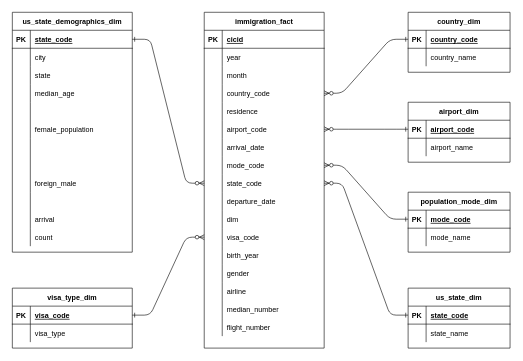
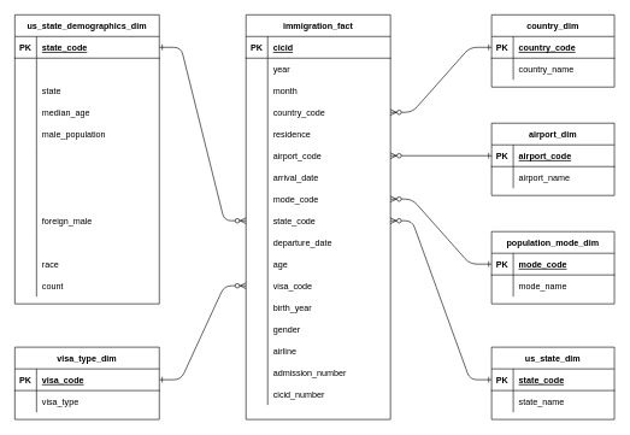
- <mxCell id="69" value="city" style="shape=partialRectangle;overflow=hidden;connectable=0;fillColor=none;top=0;left=0;bottom=0;right=0;align=left;spacingLeft=6;" parent="67" vertex="1"><mxGeometry x="30" width="170" height="30" as="geometry" /></mxCell>
+ <mxCell id="78" value="male_population" style="shape=partialRectangle;overflow=hidden;connectable=0;fillColor=none;top=0;left=0;bottom=0;right=0;align=left;spacingLeft=6;" parent="76" vertex="1"><mxGeometry x="30" width="170" height="30" as="geometry" /></mxCell>
- <mxCell id="81" value="female_population" style="shape=partialRectangle;overflow=hidden;connectable=0;fillColor=none;top=0;left=0;bottom=0;right=0;align=left;spacingLeft=6;" parent="79" vertex="1"><mxGeometry x="30" width="170" height="30" as="geometry" /></mxCell>
- <mxCell id="93" value="arrival" style="shape=partialRectangle;overflow=hidden;connectable=0;fillColor=none;top=0;left=0;bottom=0;right=0;align=left;spacingLeft=6;" parent="91" vertex="1"><mxGeometry x="30" width="170" height="30" as="geometry" /></mxCell>
+ <mxCell id="93" value="race" style="shape=partialRectangle;overflow=hidden;connectable=0;fillColor=none;top=0;left=0;bottom=0;right=0;align=left;spacingLeft=6;" parent="91" vertex="1"><mxGeometry x="30" width="170" height="30" as="geometry" /></mxCell>
- <mxCell id="37" value="dim" style="shape=partialRectangle;overflow=hidden;connectable=0;fillColor=none;top=0;left=0;bottom=0;right=0;align=left;spacingLeft=6;" parent="35" vertex="1"><mxGeometry x="30" width="170" height="30" as="geometry" /></mxCell>
+ <mxCell id="37" value="age" style="shape=partialRectangle;overflow=hidden;connectable=0;fillColor=none;top=0;left=0;bottom=0;right=0;align=left;spacingLeft=6;" parent="35" vertex="1"><mxGeometry x="30" width="170" height="30" as="geometry" /></mxCell>
- <mxCell id="52" value="median_number" style="shape=partialRectangle;overflow=hidden;connectable=0;fillColor=none;top=0;left=0;bottom=0;right=0;align=left;spacingLeft=6;" parent="50" vertex="1"><mxGeometry x="30" width="170" height="30" as="geometry" /></mxCell>
+ <mxCell id="52" value="admission_number" style="shape=partialRectangle;overflow=hidden;connectable=0;fillColor=none;top=0;left=0;bottom=0;right=0;align=left;spacingLeft=6;" parent="50" vertex="1"><mxGeometry x="30" width="170" height="30" as="geometry" /></mxCell>
- <mxCell id="55" value="flight_number" style="shape=partialRectangle;overflow=hidden;connectable=0;fillColor=none;top=0;left=0;bottom=0;right=0;align=left;spacingLeft=6;" parent="53" vertex="1"><mxGeometry x="30" width="170" height="30" as="geometry" /></mxCell>
+ <mxCell id="55" value="cicid_number" style="shape=partialRectangle;overflow=hidden;connectable=0;fillColor=none;top=0;left=0;bottom=0;right=0;align=left;spacingLeft=6;" parent="53" vertex="1"><mxGeometry x="30" width="170" height="30" as="geometry" /></mxCell>
